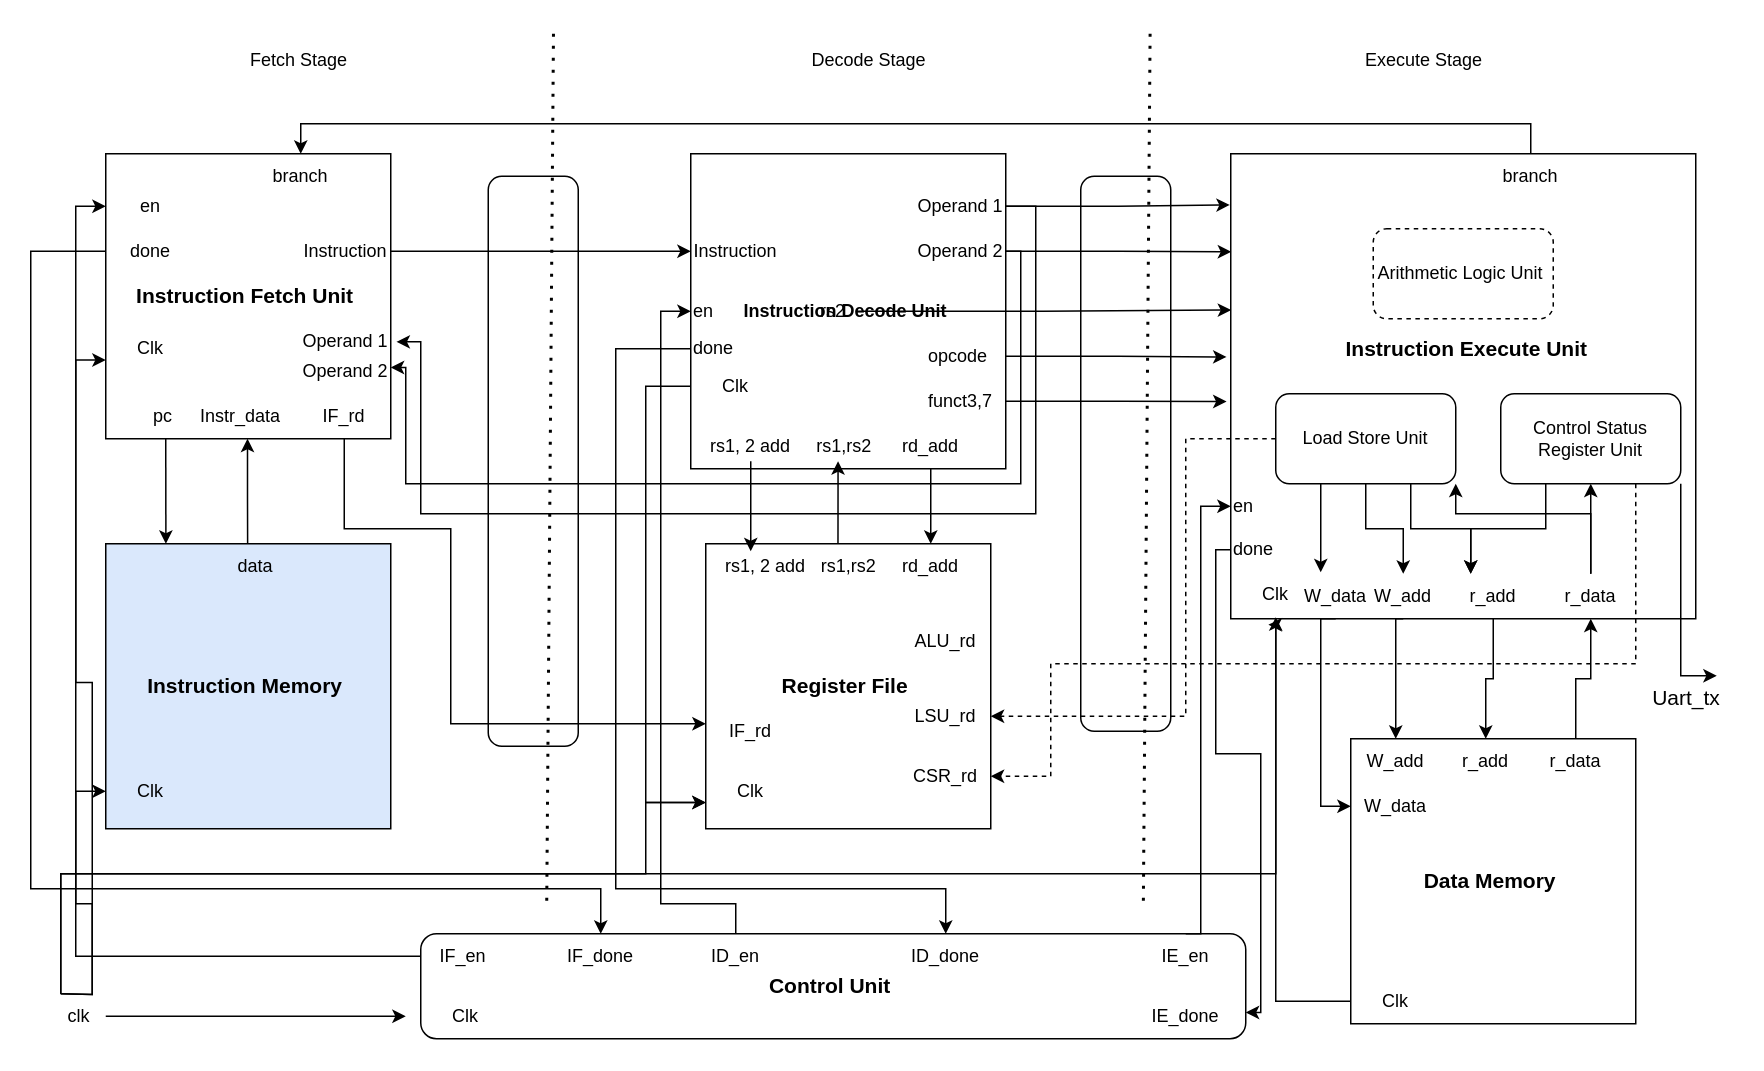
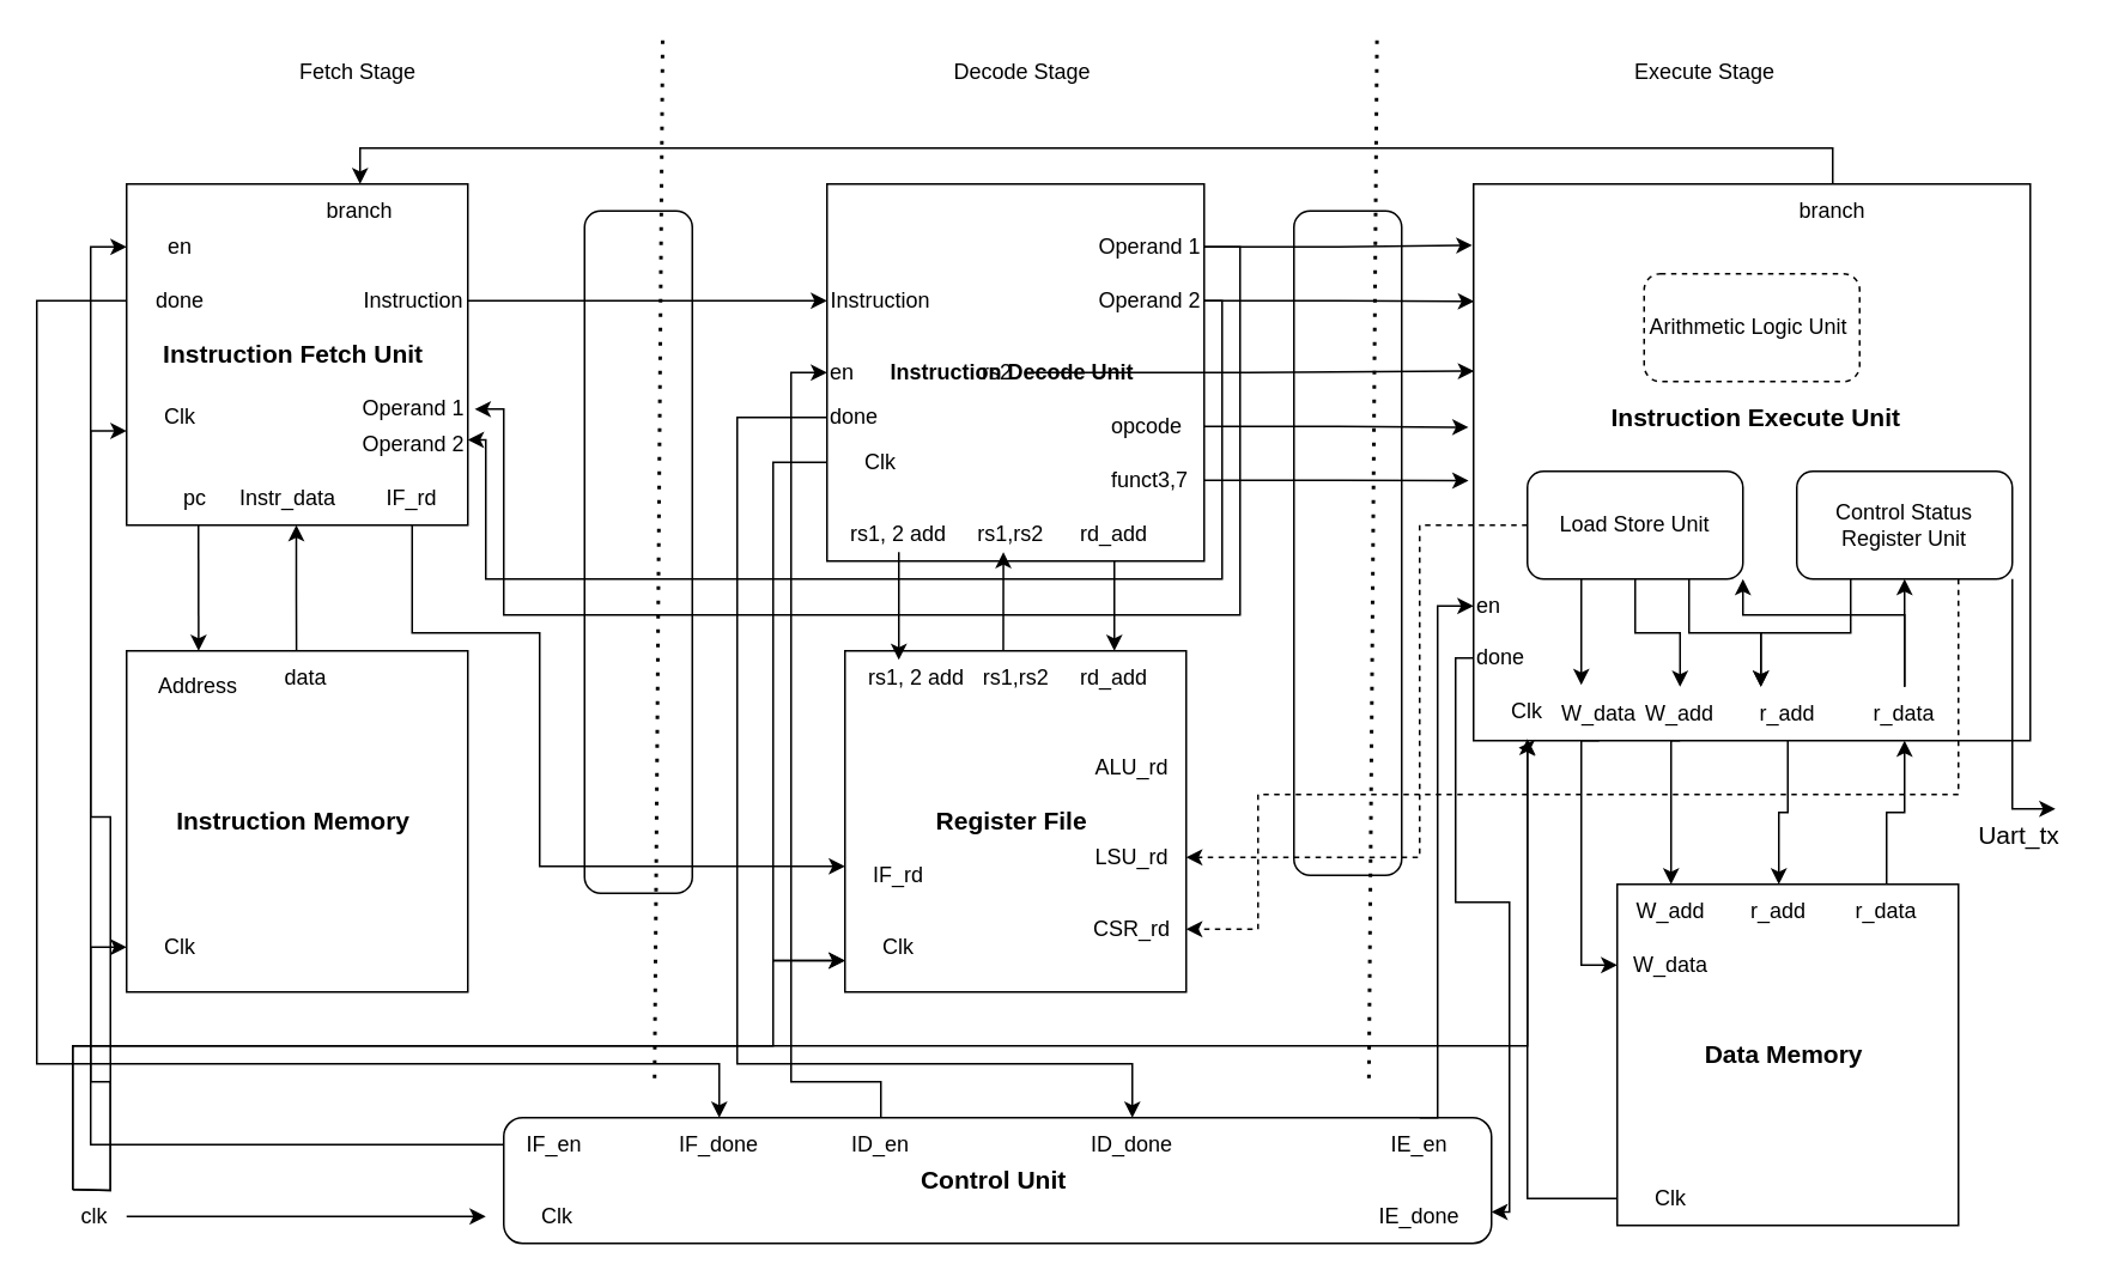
- <mxCell id="13" value="Decode Stage" style="text;html=1;strokeColor=none;fillColor=none;align=center;verticalAlign=middle;whiteSpace=wrap;rounded=0;" vertex="1" parent="1"><mxGeometry x="524" y="20" width="110" height="40" as="geometry" /></mxCell>
+ <mxCell id="13" value="Decode Stage" style="text;html=1;strokeColor=none;fillColor=none;align=center;verticalAlign=middle;whiteSpace=wrap;rounded=0;" vertex="1" parent="1"><mxGeometry x="514" y="20" width="110" height="40" as="geometry" /></mxCell>
+ <mxCell id="62" value="Address" style="text;html=1;strokeColor=none;fillColor=none;align=center;verticalAlign=middle;whiteSpace=wrap;rounded=0;" vertex="1" parent="1"><mxGeometry x="80" y="367" width="60" height="30" as="geometry" /></mxCell>
- <mxCell id="3" value="&lt;b&gt;&lt;font style=&quot;font-size: 14px;&quot;&gt;Instruction Memory&amp;nbsp;&lt;/font&gt;&lt;/b&gt;" style="whiteSpace=wrap;html=1;aspect=fixed;fillColor=#dae8fc;" vertex="1" parent="1"><mxGeometry x="70" y="362" width="190" height="190" as="geometry" /></mxCell>
+ <mxCell id="3" value="&lt;b&gt;&lt;font style=&quot;font-size: 14px;&quot;&gt;Instruction Memory&amp;nbsp;&lt;/font&gt;&lt;/b&gt;" style="whiteSpace=wrap;html=1;aspect=fixed;" vertex="1" parent="1"><mxGeometry x="70" y="362" width="190" height="190" as="geometry" /></mxCell>
